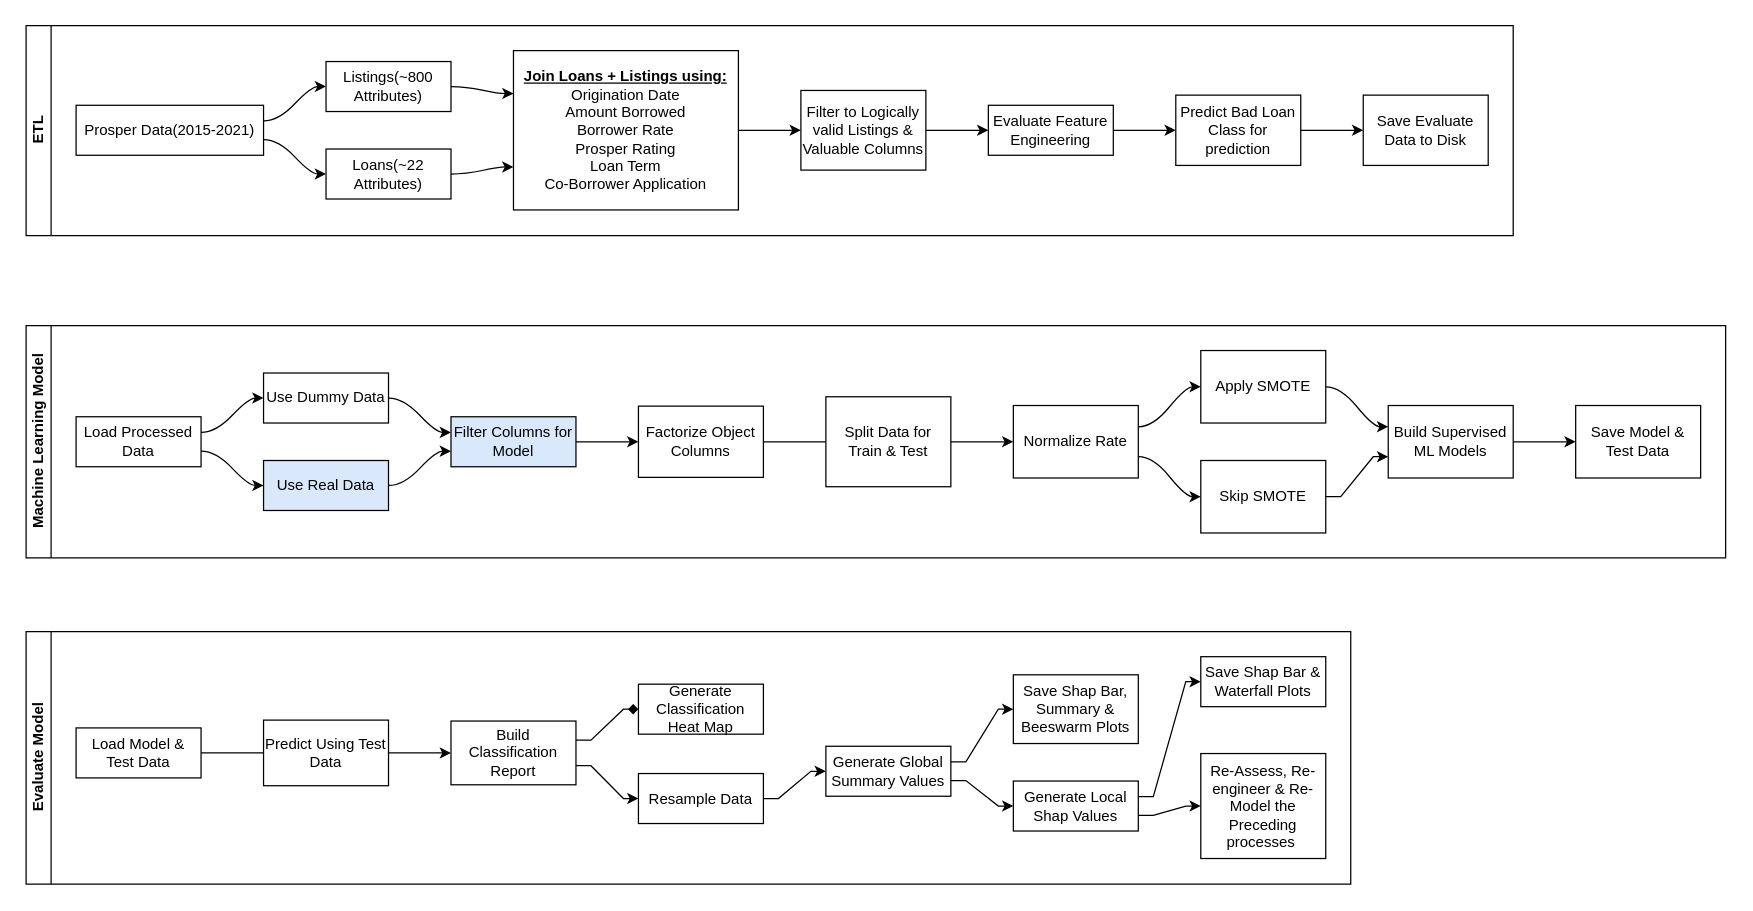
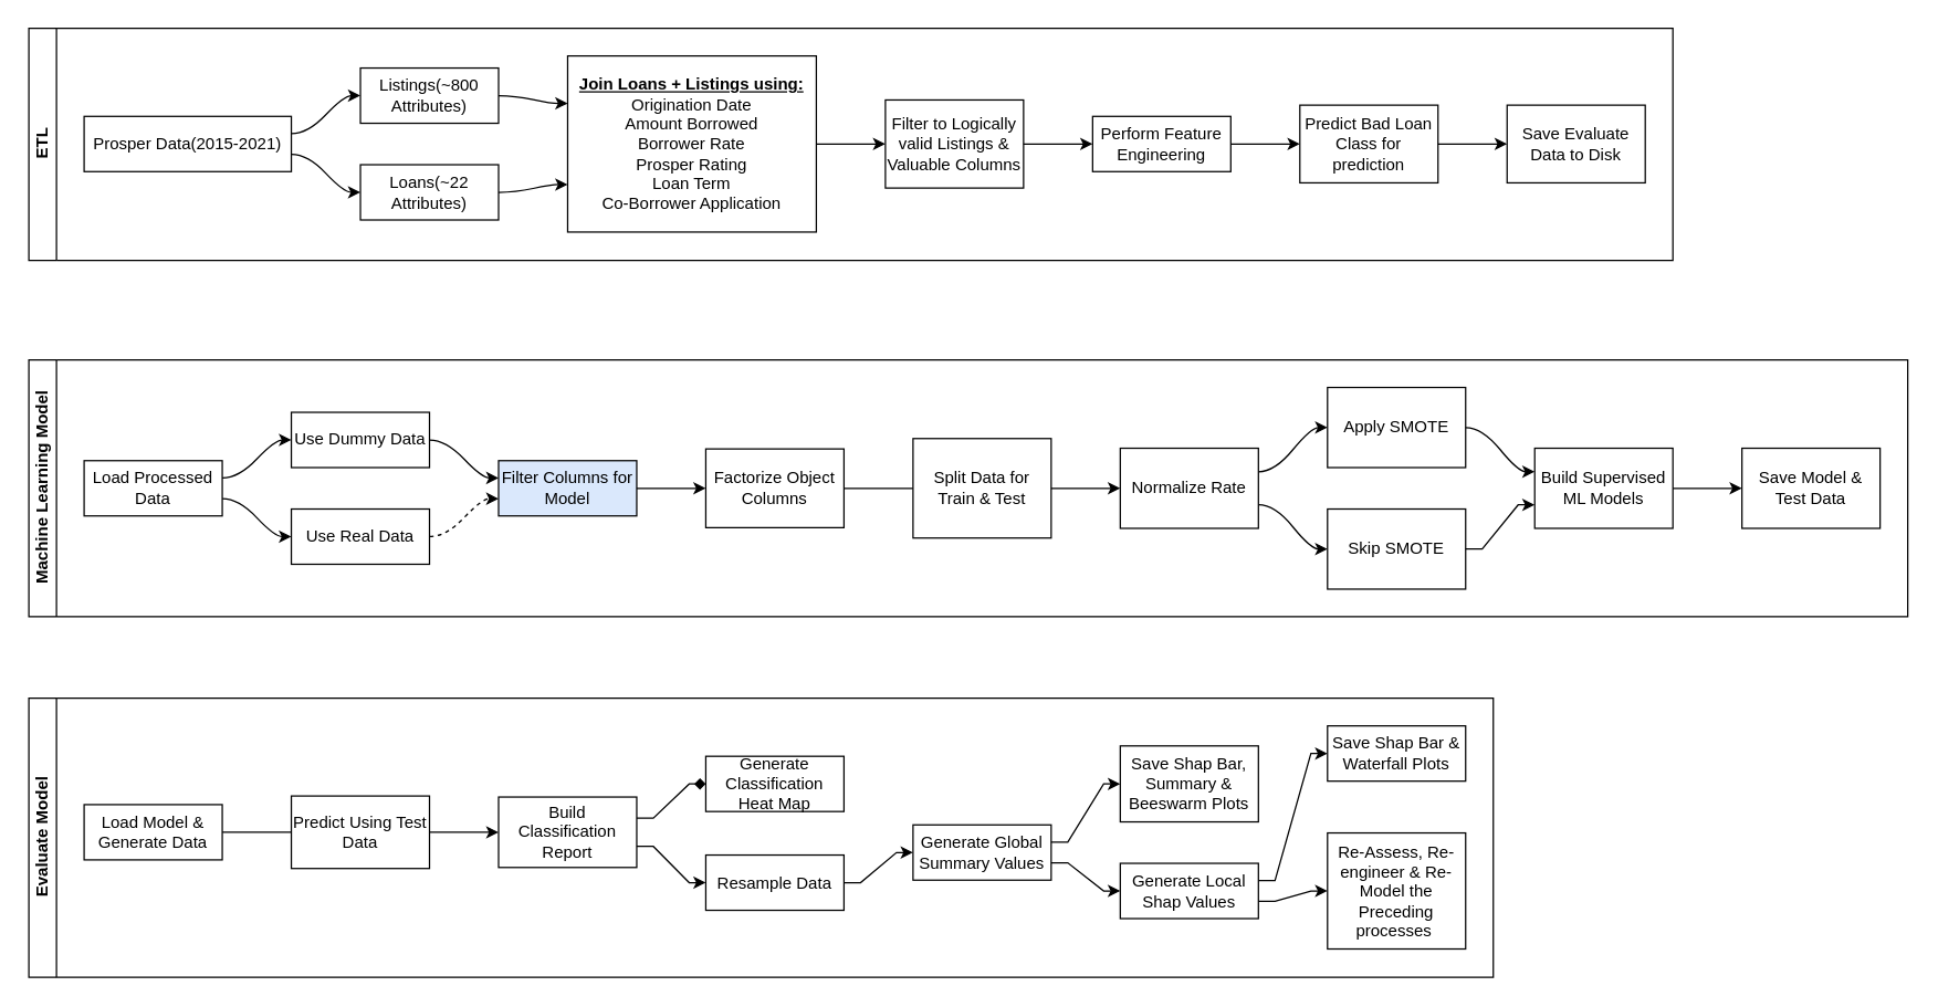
- <mxCell id="14" value="Evaluate Feature Engineering" style="whiteSpace=wrap;html=1;" vertex="1" parent="2"><mxGeometry x="770" y="63.75" width="100" height="40" as="geometry" /></mxCell>
+ <mxCell id="14" value="Perform Feature Engineering" style="whiteSpace=wrap;html=1;" vertex="1" parent="2"><mxGeometry x="770" y="63.75" width="100" height="40" as="geometry" /></mxCell>
- <mxCell id="27" value="" style="html=1;curved=1;rounded=0;noEdgeStyle=1;orthogonal=1;" edge="1" parent="19" source="23" target="25"><mxGeometry relative="1" as="geometry"><Array as="points"><mxPoint x="302" y="128" /><mxPoint x="328" y="100.5" /></Array></mxGeometry></mxCell>
+ <mxCell id="27" value="" style="html=1;curved=1;rounded=0;noEdgeStyle=1;orthogonal=1;dashed=1;" edge="1" parent="19" source="23" target="25"><mxGeometry relative="1" as="geometry"><Array as="points"><mxPoint x="302" y="128" /><mxPoint x="328" y="100.5" /></Array></mxGeometry></mxCell>
- <mxCell id="23" value="Use Real Data" style="whiteSpace=wrap;html=1;fillColor=#dae8fc;" vertex="1" parent="19"><mxGeometry x="190" y="108" width="100" height="40" as="geometry" /></mxCell>
+ <mxCell id="23" value="Use Real Data" style="whiteSpace=wrap;html=1;" vertex="1" parent="19"><mxGeometry x="190" y="108" width="100" height="40" as="geometry" /></mxCell>
- <mxCell id="44" value="Load Model &amp;amp; Test Data" style="whiteSpace=wrap;html=1;" vertex="1" parent="43"><mxGeometry x="40" y="77" width="100" height="40" as="geometry" /></mxCell>
+ <mxCell id="44" value="Load Model &amp;amp; Generate Data" style="whiteSpace=wrap;html=1;" vertex="1" parent="43"><mxGeometry x="40" y="77" width="100" height="40" as="geometry" /></mxCell>
